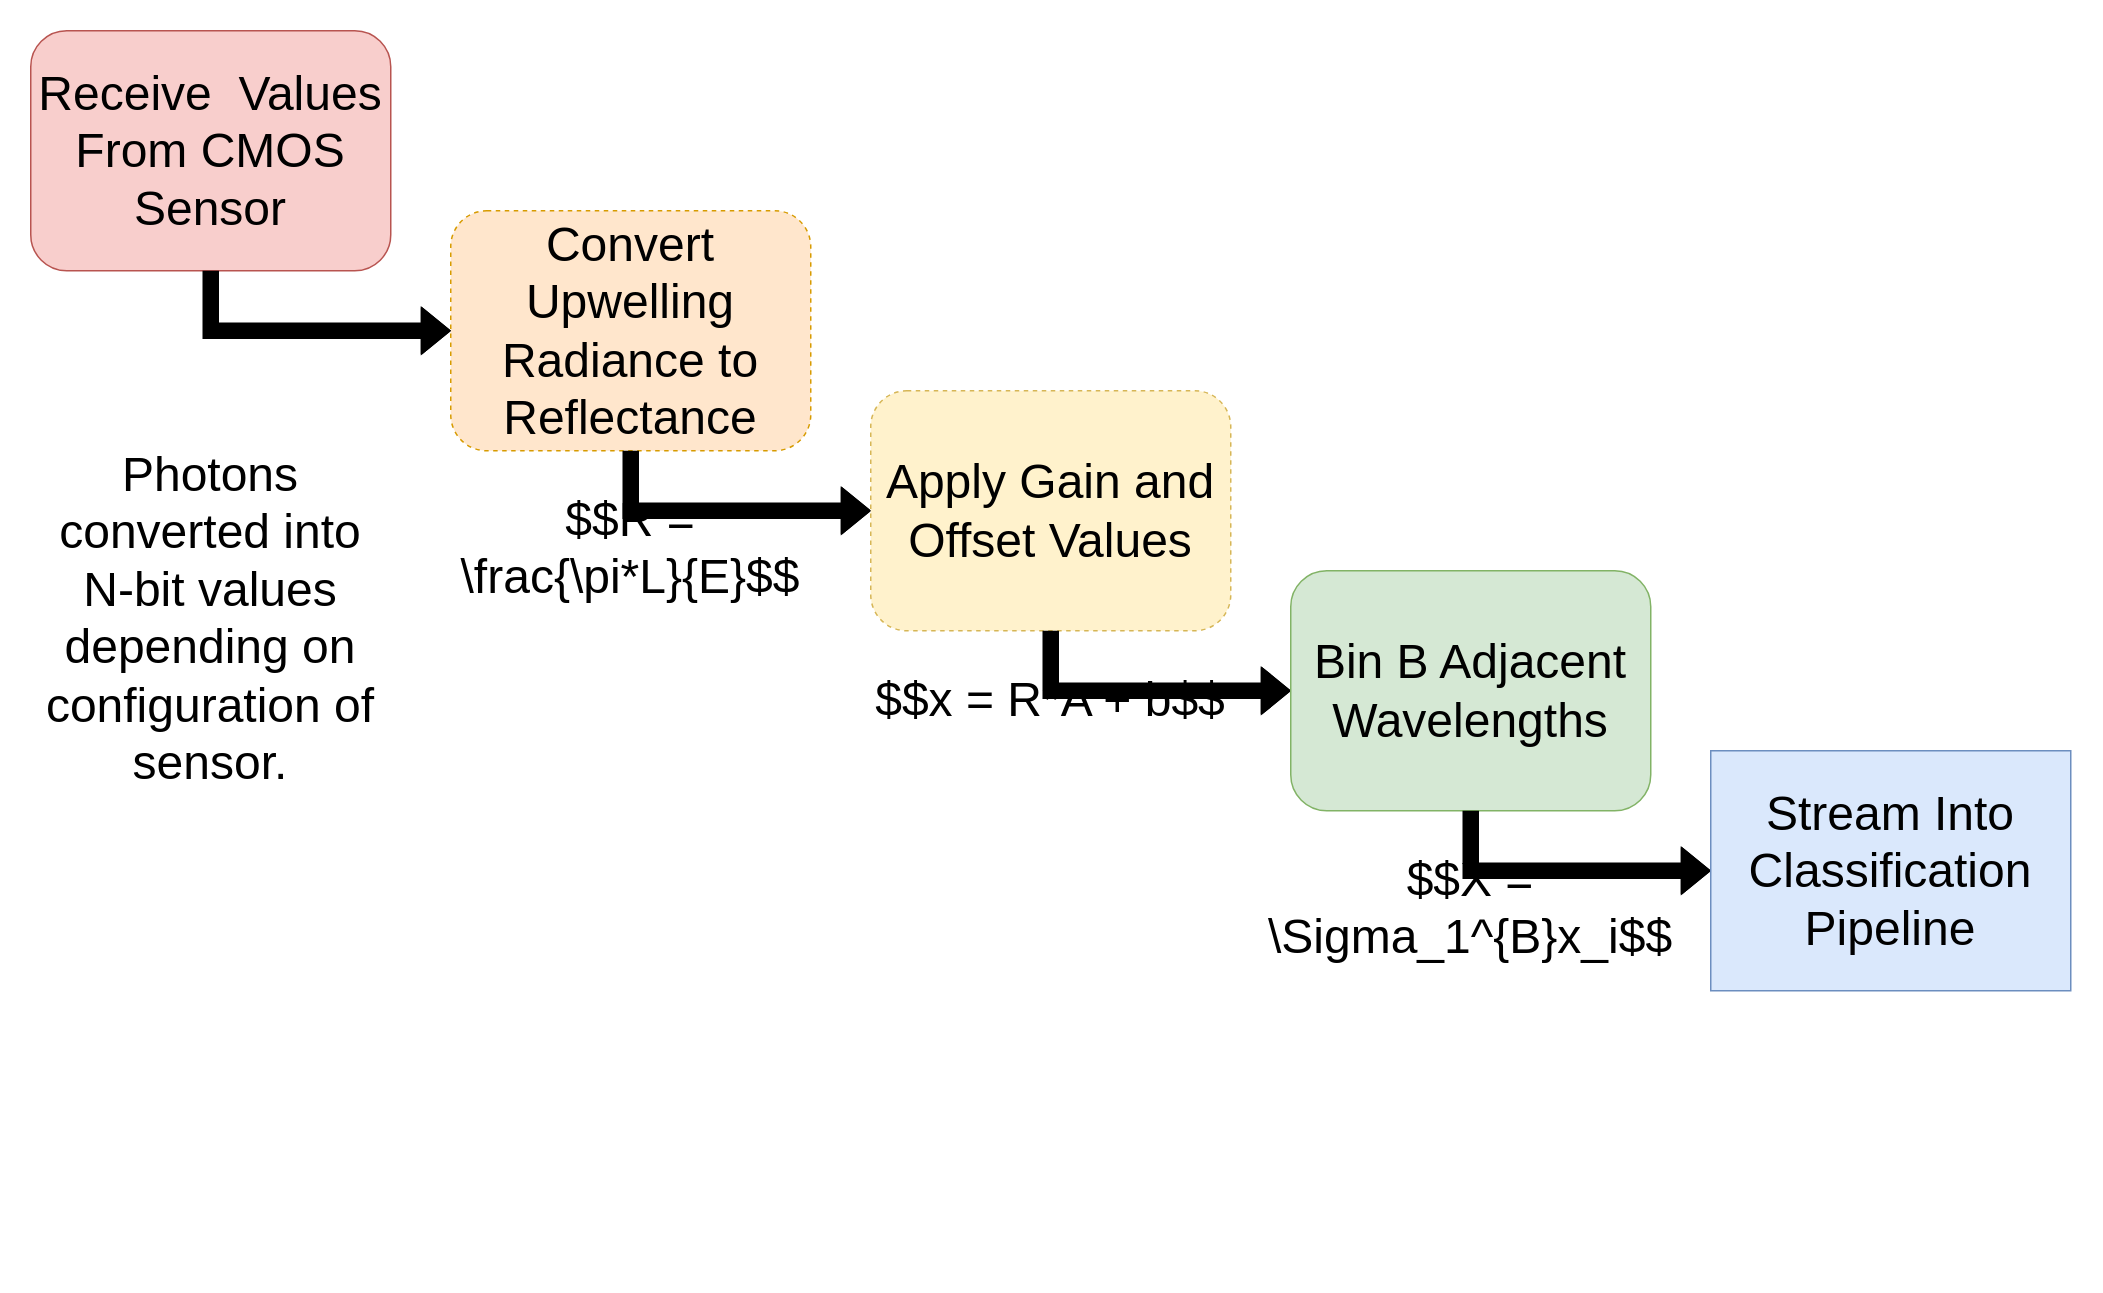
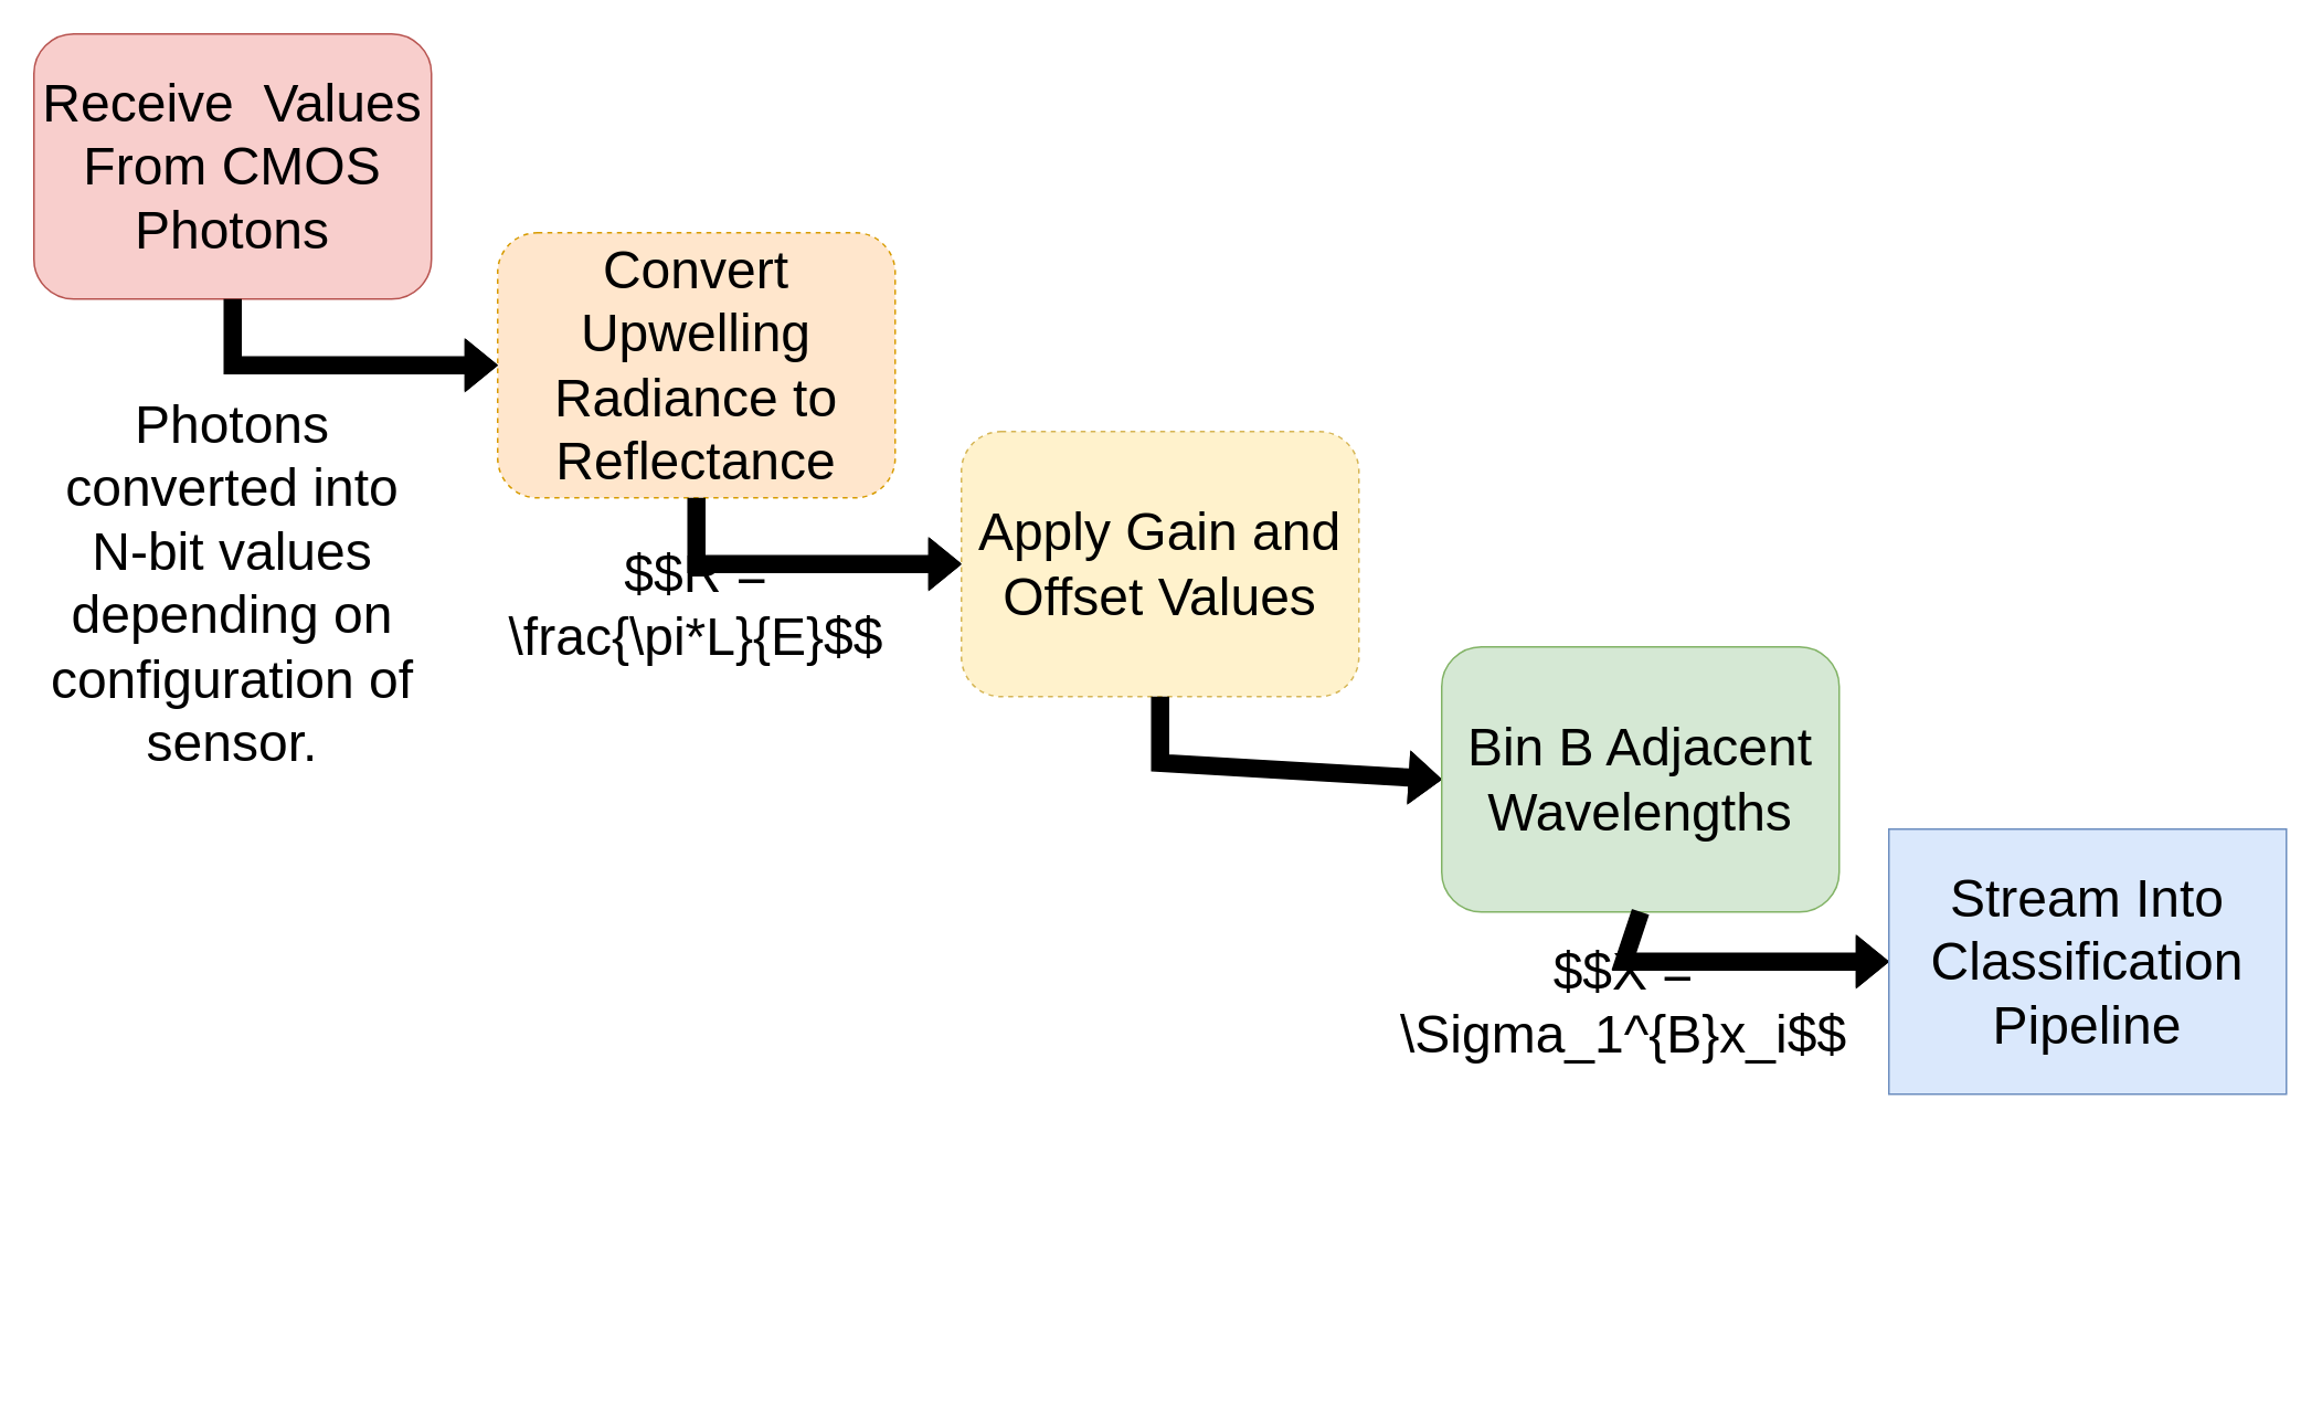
- <mxCell id="9" value="Receive&amp;nbsp; Values From CMOS Sensor" style="rounded=1;whiteSpace=wrap;html=1;fillColor=#f8cecc;strokeColor=#b85450;fontSize=32;" parent="1" vertex="1"><mxGeometry x="20" y="20" width="240" height="160" as="geometry" /></mxCell>
+ <mxCell id="9" value="Receive&amp;nbsp; Values From CMOS Photons" style="rounded=1;whiteSpace=wrap;html=1;fillColor=#f8cecc;strokeColor=#b85450;fontSize=32;" parent="1" vertex="1"><mxGeometry x="20" y="20" width="240" height="160" as="geometry" /></mxCell>
- <mxCell id="11" value="Photons converted into N-bit values depending on configuration of sensor." style="text;html=1;align=center;verticalAlign=top;whiteSpace=wrap;rounded=0;fontSize=32;" vertex="1" parent="1"><mxGeometry x="20" y="290" width="240" height="280" as="geometry" /></mxCell>
+ <mxCell id="11" value="Photons converted into N-bit values depending on configuration of sensor." style="text;html=1;align=center;verticalAlign=top;whiteSpace=wrap;rounded=0;fontSize=32;" vertex="1" parent="1"><mxGeometry x="20" y="230" width="240" height="280" as="geometry" /></mxCell>
- <mxCell id="6" value="Bin B Adjacent Wavelengths" style="rounded=1;whiteSpace=wrap;html=1;fillColor=#d5e8d4;strokeColor=#82b366;fontSize=32;" parent="1" vertex="1"><mxGeometry x="860" y="380" width="240" height="160" as="geometry" /></mxCell>
+ <mxCell id="6" value="Bin B Adjacent Wavelengths" style="rounded=1;whiteSpace=wrap;html=1;fillColor=#d5e8d4;strokeColor=#82b366;fontSize=32;" parent="1" vertex="1"><mxGeometry x="870" y="390" width="240" height="160" as="geometry" /></mxCell>
- <mxCell id="13" value="$$x = R*A + b$$" style="text;html=1;align=center;verticalAlign=top;whiteSpace=wrap;rounded=0;fontSize=32;" vertex="1" parent="1"><mxGeometry x="580" y="440" width="240" height="190" as="geometry" /></mxCell>
